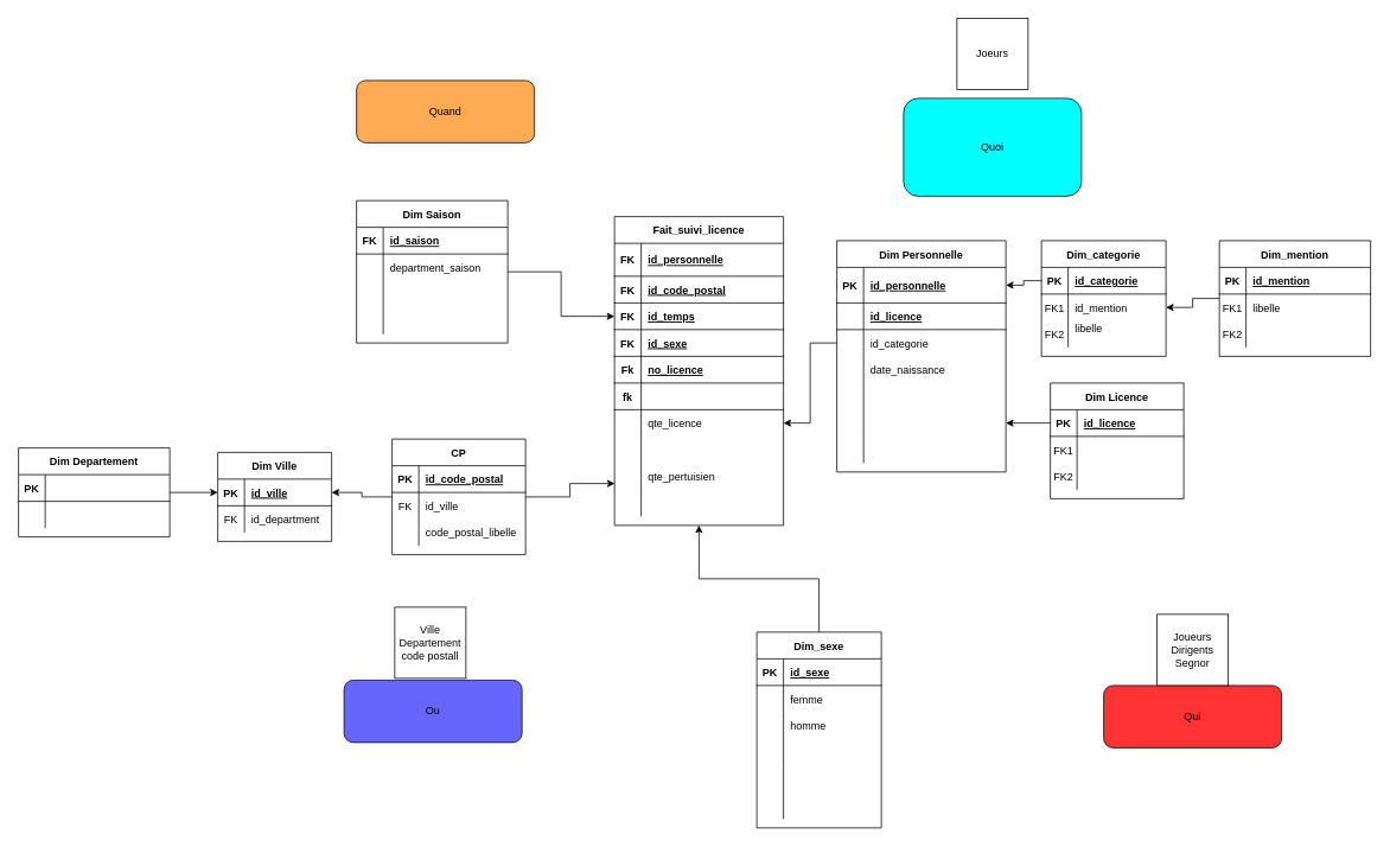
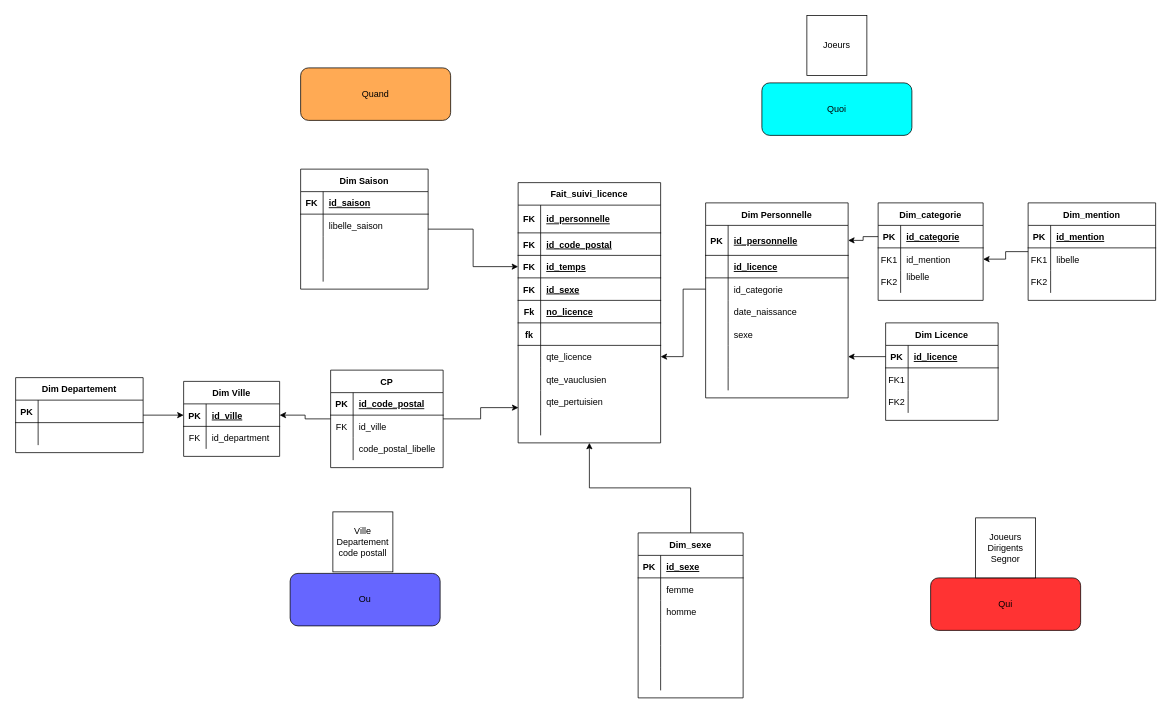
- <mxCell id="57" value="Quoi" style="rounded=1;whiteSpace=wrap;html=1;fillColor=#00FFFF;" parent="1" vertex="1"><mxGeometry x="1015" y="110" width="200" height="110" as="geometry" /></mxCell>
+ <mxCell id="57" value="Quoi" style="rounded=1;whiteSpace=wrap;html=1;fillColor=#00FFFF;" parent="1" vertex="1"><mxGeometry x="1015" y="110" width="200" height="70" as="geometry" /></mxCell>
- <mxCell id="69" value="department_saison" style="shape=partialRectangle;overflow=hidden;connectable=0;fillColor=none;top=0;left=0;bottom=0;right=0;align=left;spacingLeft=6;" parent="67" vertex="1"><mxGeometry x="30" width="140" height="30" as="geometry"><mxRectangle width="140" height="30" as="alternateBounds" /></mxGeometry></mxCell>
+ <mxCell id="69" value="libelle_saison" style="shape=partialRectangle;overflow=hidden;connectable=0;fillColor=none;top=0;left=0;bottom=0;right=0;align=left;spacingLeft=6;" parent="67" vertex="1"><mxGeometry x="30" width="140" height="30" as="geometry"><mxRectangle width="140" height="30" as="alternateBounds" /></mxGeometry></mxCell>
+ <mxCell id="48" value="sexe" style="shape=partialRectangle;overflow=hidden;connectable=0;fillColor=none;top=0;left=0;bottom=0;right=0;align=left;spacingLeft=6;" parent="46" vertex="1"><mxGeometry x="30" width="160" height="30" as="geometry"><mxRectangle width="160" height="30" as="alternateBounds" /></mxGeometry></mxCell>
+ <mxCell id="26" value="qte_vauclusien" style="shape=partialRectangle;overflow=hidden;connectable=0;fillColor=none;top=0;left=0;bottom=0;right=0;align=left;spacingLeft=6;" parent="24" vertex="1"><mxGeometry x="30" width="160" height="30" as="geometry"><mxRectangle width="160" height="30" as="alternateBounds" /></mxGeometry></mxCell>
